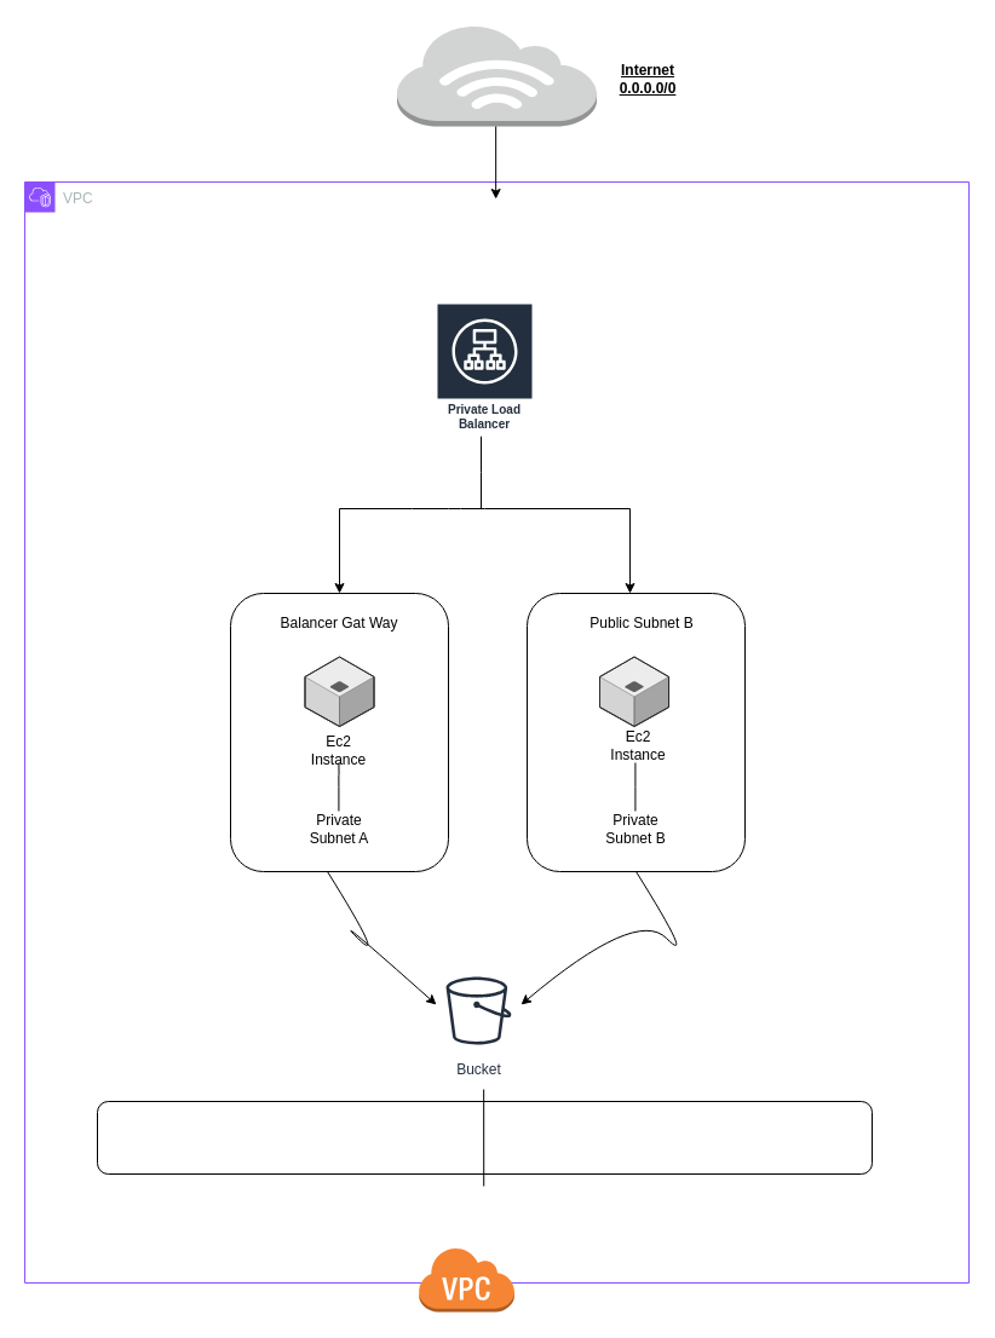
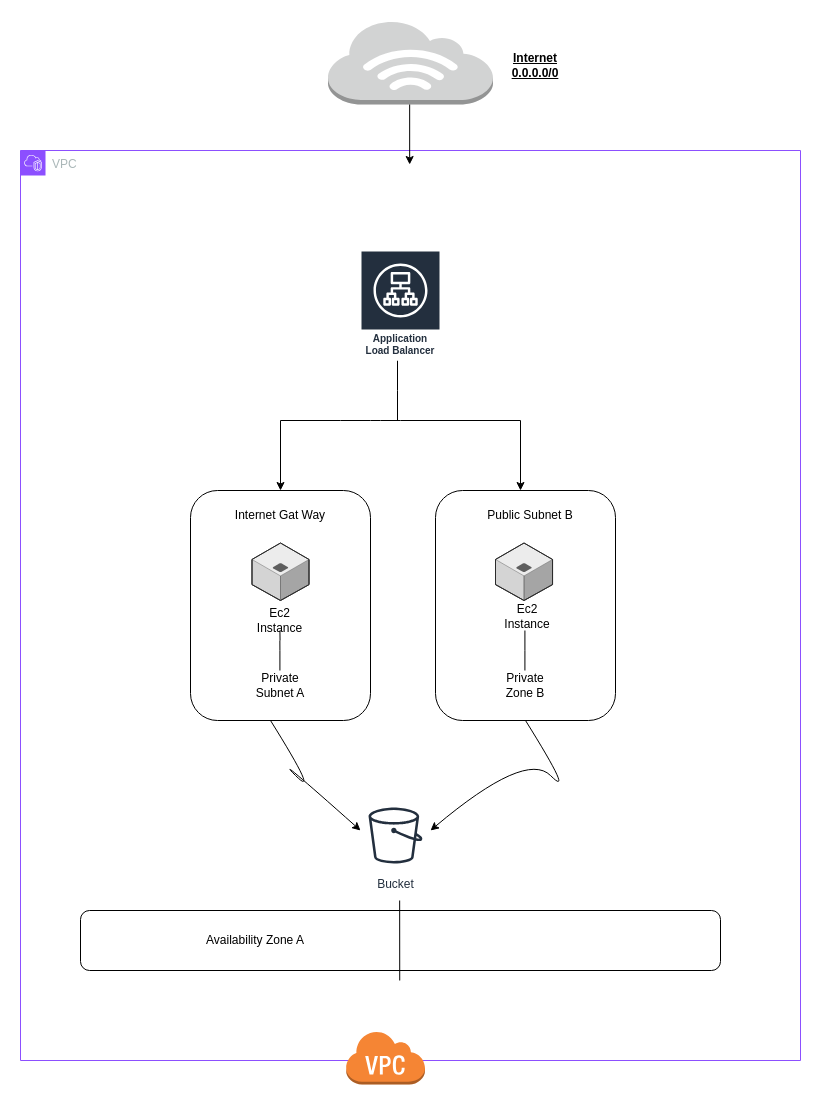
- <mxCell id="22" value="Private Load Balancer" style="sketch=0;outlineConnect=0;fontColor=#232F3E;gradientColor=none;strokeColor=#ffffff;fillColor=#232F3E;dashed=0;verticalLabelPosition=middle;verticalAlign=bottom;align=center;html=1;whiteSpace=wrap;fontSize=10;fontStyle=1;spacing=3;shape=mxgraph.aws4.productIcon;prIcon=mxgraph.aws4.application_load_balancer;" vertex="1" parent="1"><mxGeometry x="360" y="250" width="80" height="110" as="geometry" /></mxCell>
+ <mxCell id="22" value="Application Load Balancer" style="sketch=0;outlineConnect=0;fontColor=#232F3E;gradientColor=none;strokeColor=#ffffff;fillColor=#232F3E;dashed=0;verticalLabelPosition=middle;verticalAlign=bottom;align=center;html=1;whiteSpace=wrap;fontSize=10;fontStyle=1;spacing=3;shape=mxgraph.aws4.productIcon;prIcon=mxgraph.aws4.application_load_balancer;" vertex="1" parent="1"><mxGeometry x="360" y="250" width="80" height="110" as="geometry" /></mxCell>
- <mxCell id="13" value="Balancer Gat Way" style="text;html=1;whiteSpace=wrap;strokeColor=none;fillColor=none;align=center;verticalAlign=middle;rounded=0;" vertex="1" parent="1"><mxGeometry x="220" y="500" width="120" height="30" as="geometry" /></mxCell>
+ <mxCell id="13" value="Internet Gat Way" style="text;html=1;whiteSpace=wrap;strokeColor=none;fillColor=none;align=center;verticalAlign=middle;rounded=0;" vertex="1" parent="1"><mxGeometry x="220" y="500" width="120" height="30" as="geometry" /></mxCell>
- <mxCell id="18" value="Private Subnet B" style="text;html=1;whiteSpace=wrap;strokeColor=none;fillColor=none;align=center;verticalAlign=middle;rounded=0;" vertex="1" parent="1"><mxGeometry x="495" y="670" width="60" height="30" as="geometry" /></mxCell>
+ <mxCell id="18" value="Private Zone B" style="text;html=1;whiteSpace=wrap;strokeColor=none;fillColor=none;align=center;verticalAlign=middle;rounded=0;" vertex="1" parent="1"><mxGeometry x="495" y="670" width="60" height="30" as="geometry" /></mxCell>
+ <mxCell id="5" value="Availability Zone A" style="text;html=1;whiteSpace=wrap;strokeColor=none;fillColor=none;align=center;verticalAlign=middle;rounded=0;" vertex="1" parent="2"><mxGeometry x="100" y="760" width="270" height="60" as="geometry" /></mxCell>
